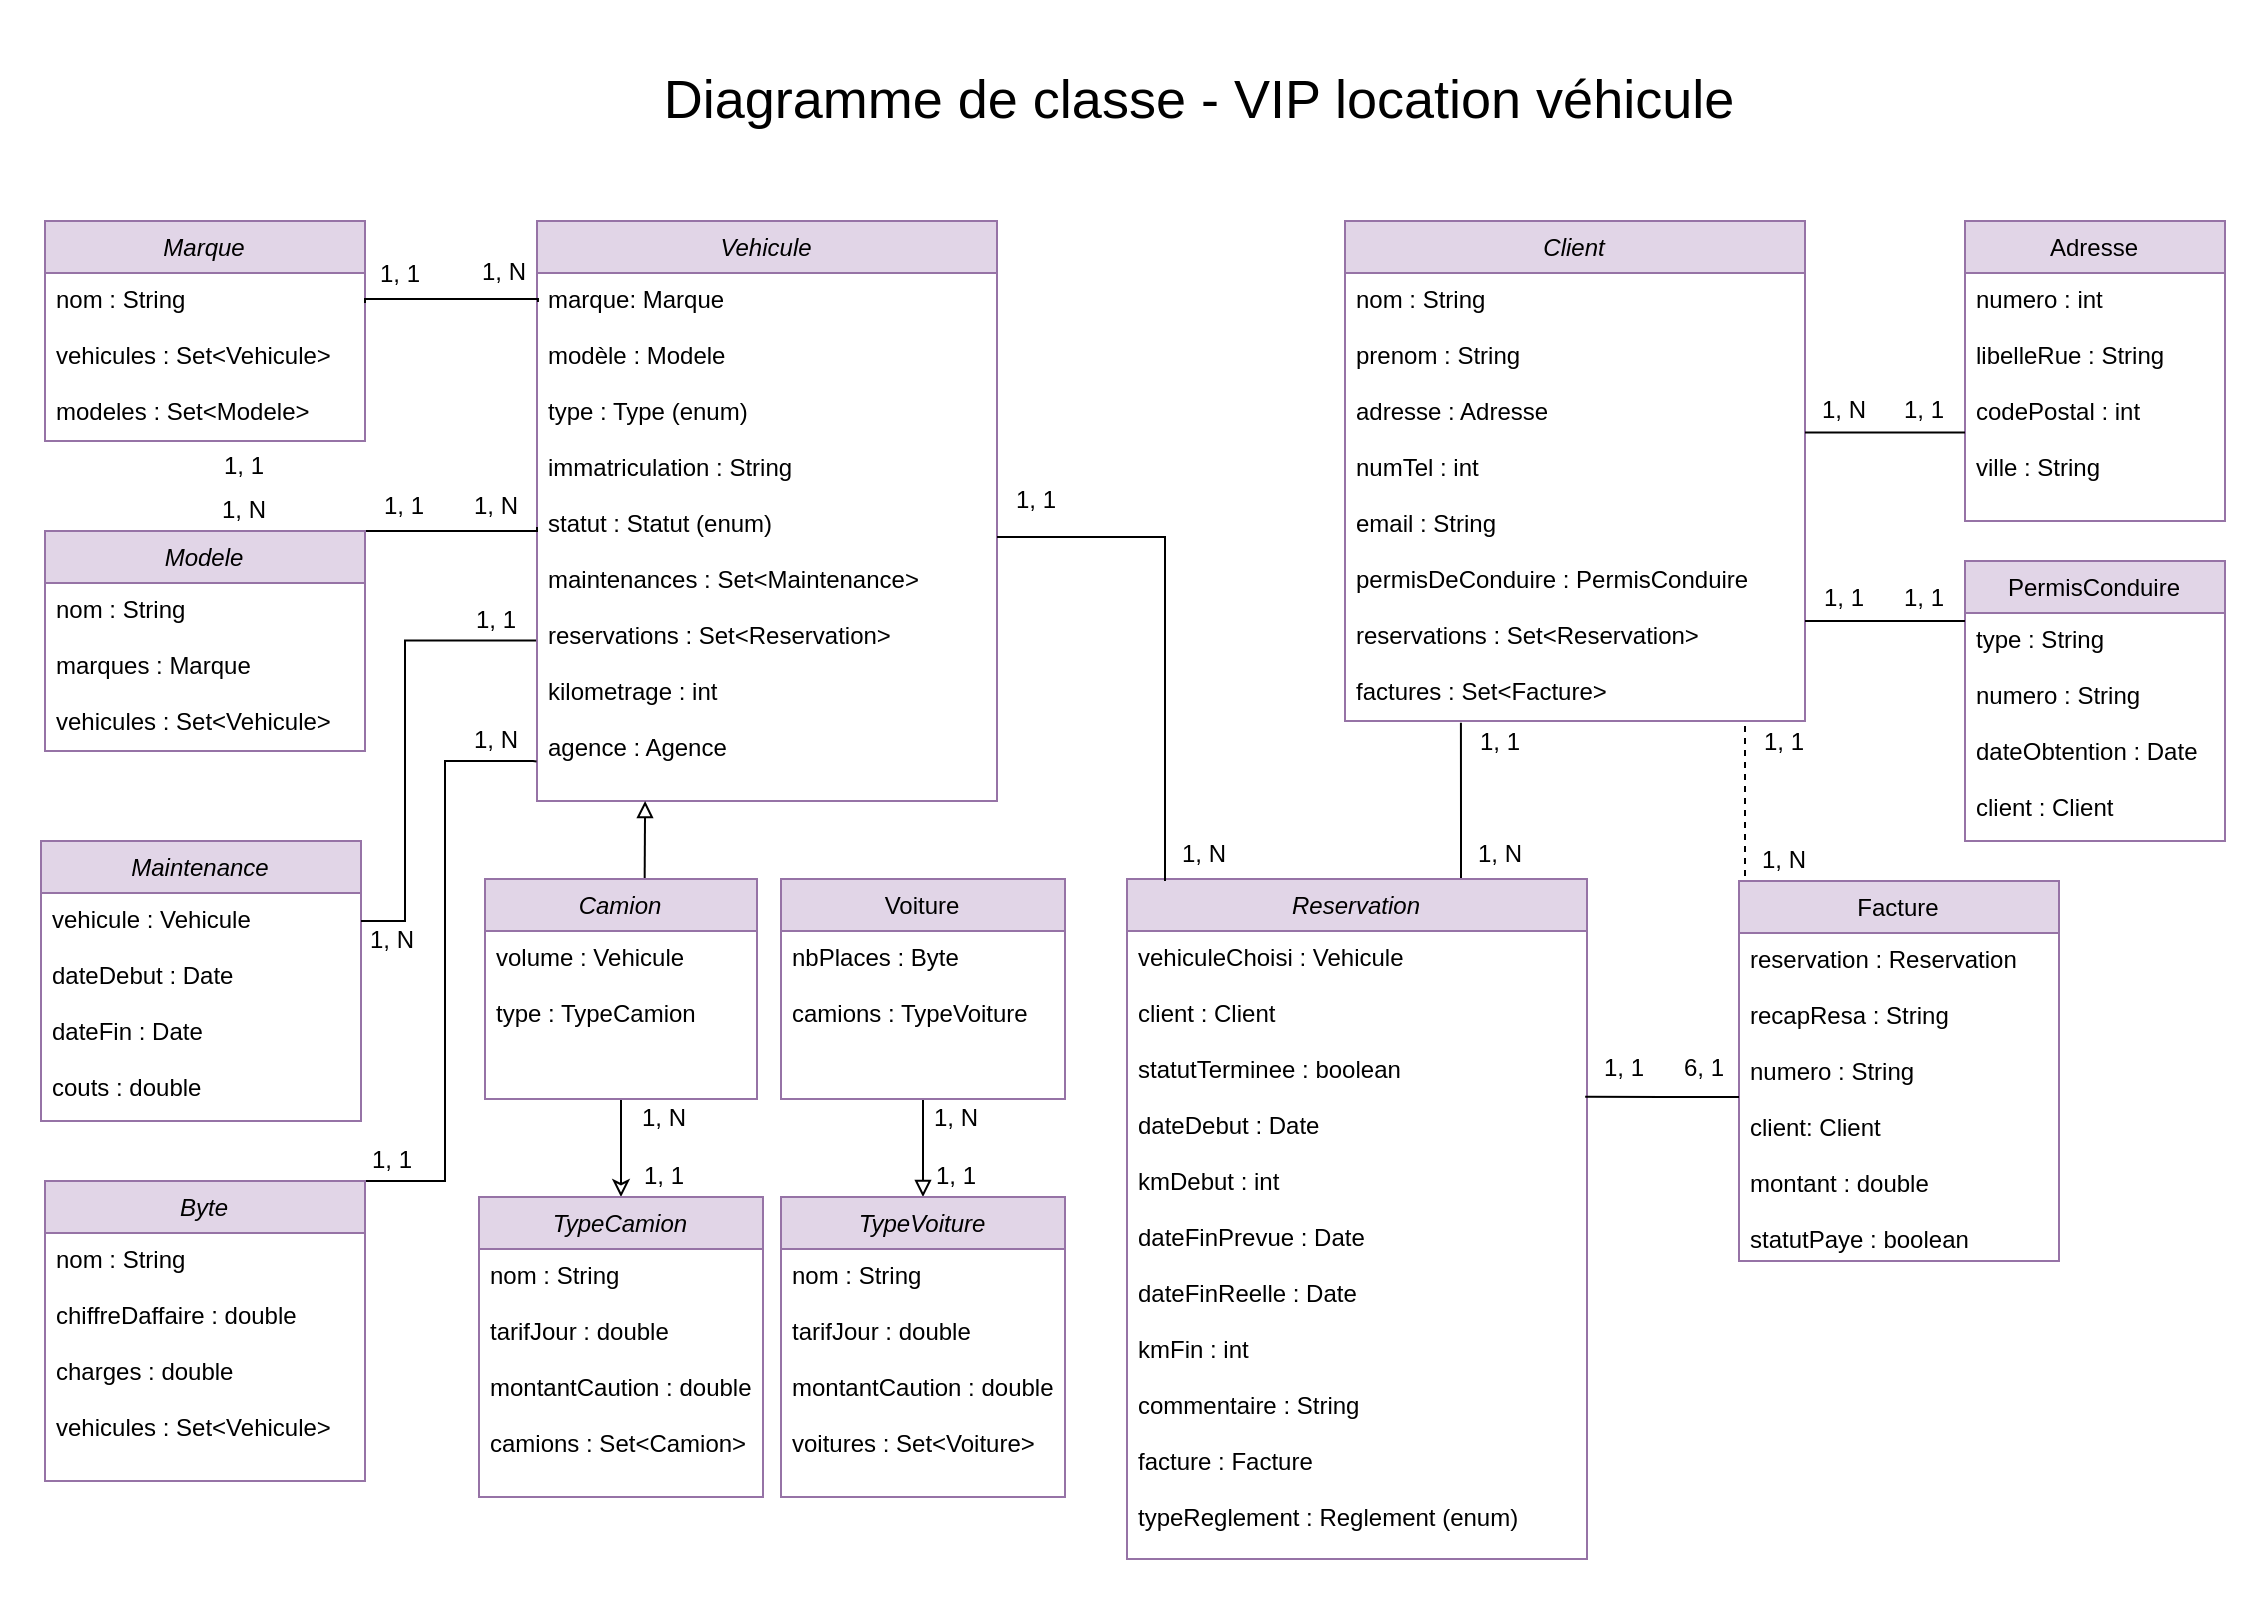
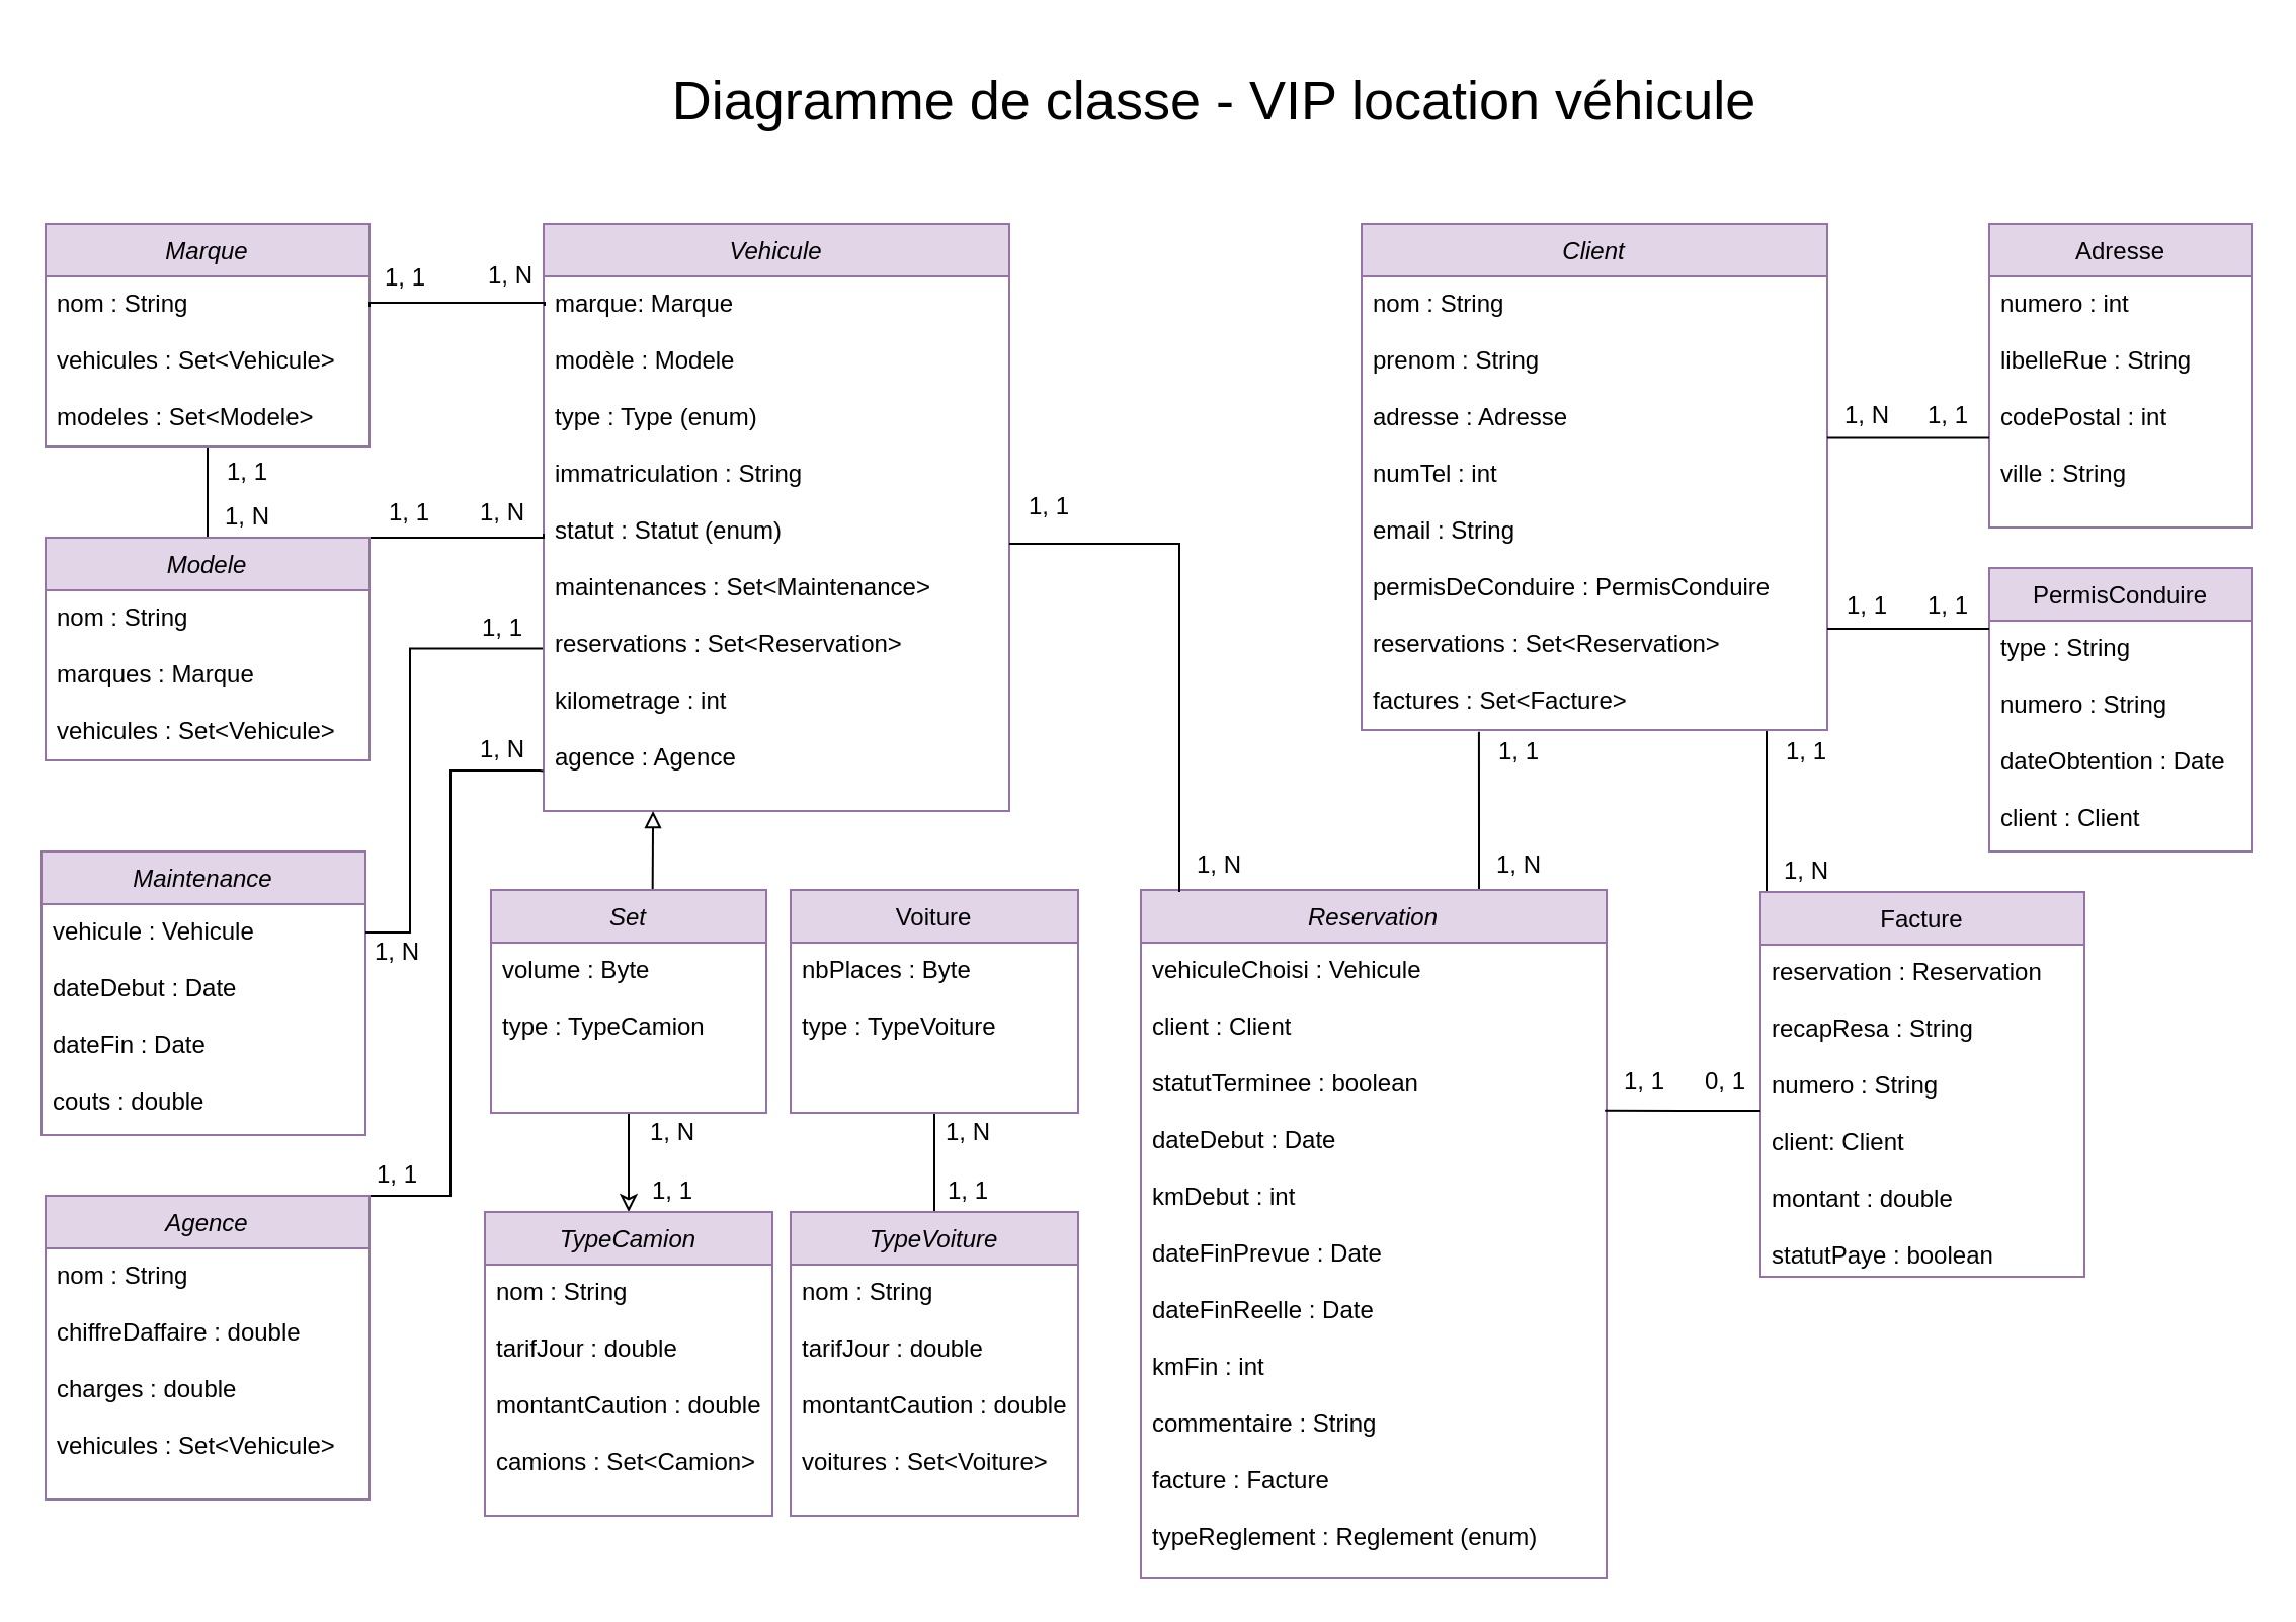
+ <mxCell id="7" style="edgeStyle=orthogonalEdgeStyle;rounded=0;orthogonalLoop=1;jettySize=auto;html=1;entryX=0.5;entryY=0;entryDx=0;entryDy=0;startArrow=none;startFill=0;endArrow=none;endFill=0;fontSize=27;" parent="1" source="8" target="15" edge="1"><mxGeometry relative="1" as="geometry" /></mxCell>
- <mxCell id="20" style="edgeStyle=orthogonalEdgeStyle;rounded=0;orthogonalLoop=1;jettySize=auto;html=1;exitX=0.75;exitY=1;exitDx=0;exitDy=0;entryX=0.5;entryY=0;entryDx=0;entryDy=0;startArrow=none;startFill=0;endArrow=none;endFill=0;fontSize=27;dashed=1;" parent="1" source="21" target="42" edge="1"><mxGeometry relative="1" as="geometry"><Array as="points"><mxPoint x="872" y="360" /><mxPoint x="872" y="450" /><mxPoint x="949" y="450" /></Array></mxGeometry></mxCell>
+ <mxCell id="20" style="edgeStyle=orthogonalEdgeStyle;rounded=0;orthogonalLoop=1;jettySize=auto;html=1;exitX=0.75;exitY=1;exitDx=0;exitDy=0;entryX=0.5;entryY=0;entryDx=0;entryDy=0;startArrow=none;startFill=0;endArrow=none;endFill=0;fontSize=27;" parent="1" source="21" target="42" edge="1"><mxGeometry relative="1" as="geometry"><Array as="points"><mxPoint x="872" y="360" /><mxPoint x="872" y="450" /><mxPoint x="949" y="450" /></Array></mxGeometry></mxCell>
- <mxCell id="12" value="Camion&#10;" style="swimlane;fontStyle=2;align=center;verticalAlign=top;childLayout=stackLayout;horizontal=1;startSize=26;horizontalStack=0;resizeParent=1;resizeLast=0;collapsible=1;marginBottom=0;rounded=0;shadow=0;strokeWidth=1;fillColor=#e1d5e7;strokeColor=#9673a6;" parent="1" vertex="1"><mxGeometry x="242" y="439" width="136" height="110" as="geometry"><mxRectangle x="230" y="140" width="160" height="26" as="alternateBounds" /></mxGeometry></mxCell>
+ <mxCell id="12" value="Set&#10;" style="swimlane;fontStyle=2;align=center;verticalAlign=top;childLayout=stackLayout;horizontal=1;startSize=26;horizontalStack=0;resizeParent=1;resizeLast=0;collapsible=1;marginBottom=0;rounded=0;shadow=0;strokeWidth=1;fillColor=#e1d5e7;strokeColor=#9673a6;" parent="1" vertex="1"><mxGeometry x="242" y="439" width="136" height="110" as="geometry"><mxRectangle x="230" y="140" width="160" height="26" as="alternateBounds" /></mxGeometry></mxCell>
- <mxCell id="13" value="volume : Vehicule&#10;&#10;type : TypeCamion" style="text;align=left;verticalAlign=top;spacingLeft=4;spacingRight=4;overflow=hidden;rotatable=0;points=[[0,0.5],[1,0.5]];portConstraint=eastwest;" parent="12" vertex="1"><mxGeometry y="26" width="136" height="84" as="geometry" /></mxCell>
+ <mxCell id="13" value="volume : Byte&#10;&#10;type : TypeCamion" style="text;align=left;verticalAlign=top;spacingLeft=4;spacingRight=4;overflow=hidden;rotatable=0;points=[[0,0.5],[1,0.5]];portConstraint=eastwest;" parent="12" vertex="1"><mxGeometry y="26" width="136" height="84" as="geometry" /></mxCell>
- <mxCell id="6" value="nbPlaces : Byte&#10;&#10;camions : TypeVoiture" style="text;align=left;verticalAlign=top;spacingLeft=4;spacingRight=4;overflow=hidden;rotatable=0;points=[[0,0.5],[1,0.5]];portConstraint=eastwest;" parent="5" vertex="1"><mxGeometry y="26" width="142" height="84" as="geometry" /></mxCell>
+ <mxCell id="6" value="nbPlaces : Byte&#10;&#10;type : TypeVoiture" style="text;align=left;verticalAlign=top;spacingLeft=4;spacingRight=4;overflow=hidden;rotatable=0;points=[[0,0.5],[1,0.5]];portConstraint=eastwest;" parent="5" vertex="1"><mxGeometry y="26" width="142" height="84" as="geometry" /></mxCell>
- <mxCell id="55" value="6, 1" style="text;html=1;strokeColor=none;fillColor=none;align=center;verticalAlign=middle;whiteSpace=wrap;rounded=0;" parent="1" vertex="1"><mxGeometry x="832" y="524" width="40" height="20" as="geometry" /></mxCell>
+ <mxCell id="55" value="0, 1" style="text;html=1;strokeColor=none;fillColor=none;align=center;verticalAlign=middle;whiteSpace=wrap;rounded=0;" parent="1" vertex="1"><mxGeometry x="832" y="524" width="40" height="20" as="geometry" /></mxCell>
- <mxCell id="4" style="edgeStyle=orthogonalEdgeStyle;rounded=0;orthogonalLoop=1;jettySize=auto;html=1;entryX=0.5;entryY=0;entryDx=0;entryDy=0;endArrow=block;endFill=0;" parent="1" source="5" target="63" edge="1"><mxGeometry relative="1" as="geometry" /></mxCell>
+ <mxCell id="4" style="edgeStyle=orthogonalEdgeStyle;rounded=0;orthogonalLoop=1;jettySize=auto;html=1;entryX=0.5;entryY=0;entryDx=0;entryDy=0;endArrow=none;endFill=0;" parent="1" source="5" target="63" edge="1"><mxGeometry relative="1" as="geometry" /></mxCell>
- <mxCell id="45" value="Byte" style="swimlane;fontStyle=2;align=center;verticalAlign=top;childLayout=stackLayout;horizontal=1;startSize=26;horizontalStack=0;resizeParent=1;resizeLast=0;collapsible=1;marginBottom=0;rounded=0;shadow=0;strokeWidth=1;fillColor=#e1d5e7;strokeColor=#9673a6;" parent="1" vertex="1"><mxGeometry x="22" y="590" width="160" height="150" as="geometry"><mxRectangle x="230" y="140" width="160" height="26" as="alternateBounds" /></mxGeometry></mxCell>
+ <mxCell id="45" value="Agence" style="swimlane;fontStyle=2;align=center;verticalAlign=top;childLayout=stackLayout;horizontal=1;startSize=26;horizontalStack=0;resizeParent=1;resizeLast=0;collapsible=1;marginBottom=0;rounded=0;shadow=0;strokeWidth=1;fillColor=#e1d5e7;strokeColor=#9673a6;" parent="1" vertex="1"><mxGeometry x="22" y="590" width="160" height="150" as="geometry"><mxRectangle x="230" y="140" width="160" height="26" as="alternateBounds" /></mxGeometry></mxCell>
